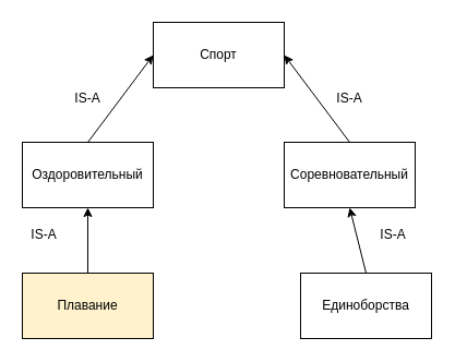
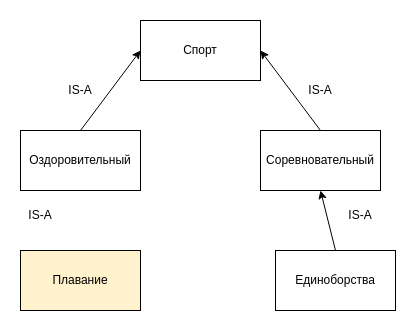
- <mxCell id="9" value="" style="endArrow=classic;html=1;entryX=0.5;entryY=1;entryDx=0;entryDy=0;exitX=0.5;exitY=0;exitDx=0;exitDy=0;" edge="1" parent="1" source="5" target="3"><mxGeometry width="50" height="50" relative="1" as="geometry"><mxPoint x="-110" y="250" as="sourcePoint" /><mxPoint x="-60" y="200" as="targetPoint" /></mxGeometry></mxCell>
